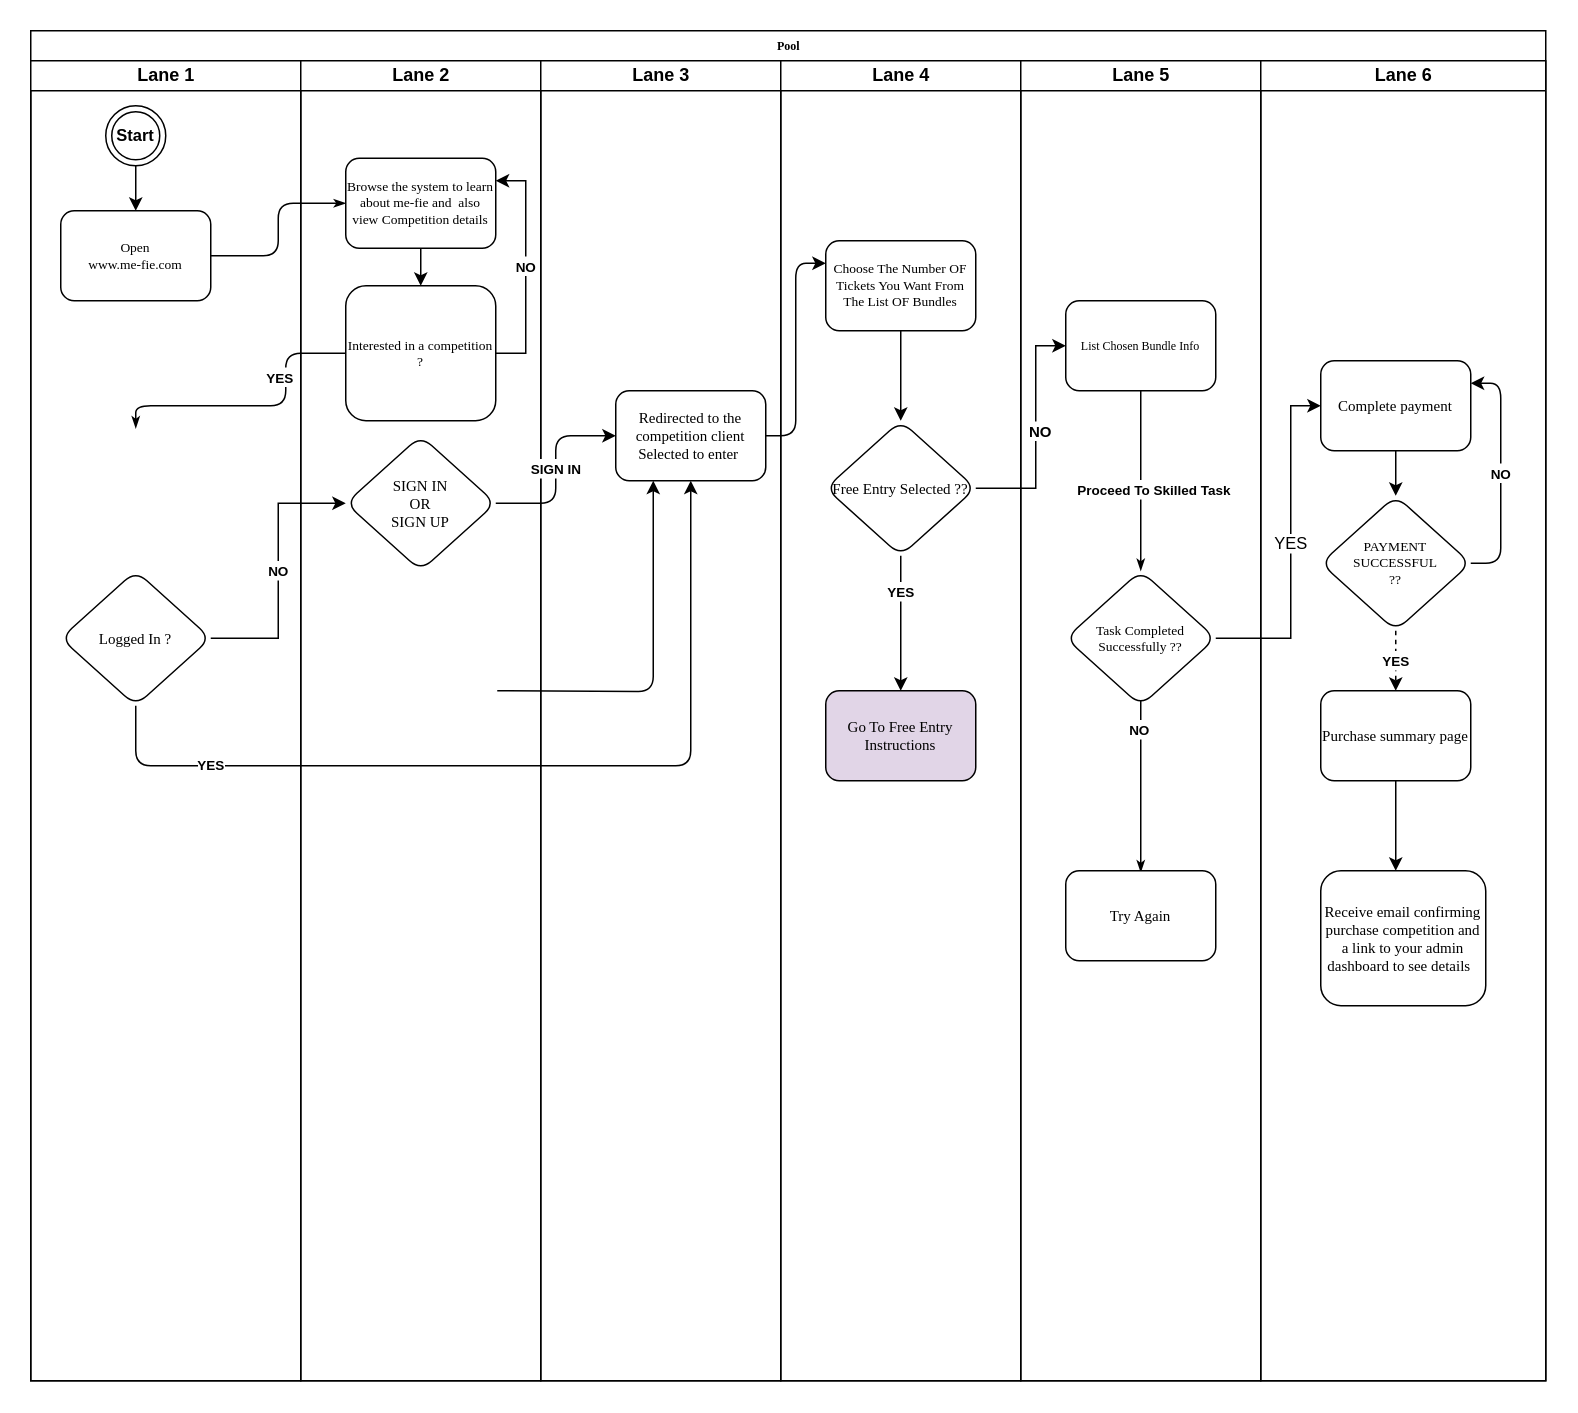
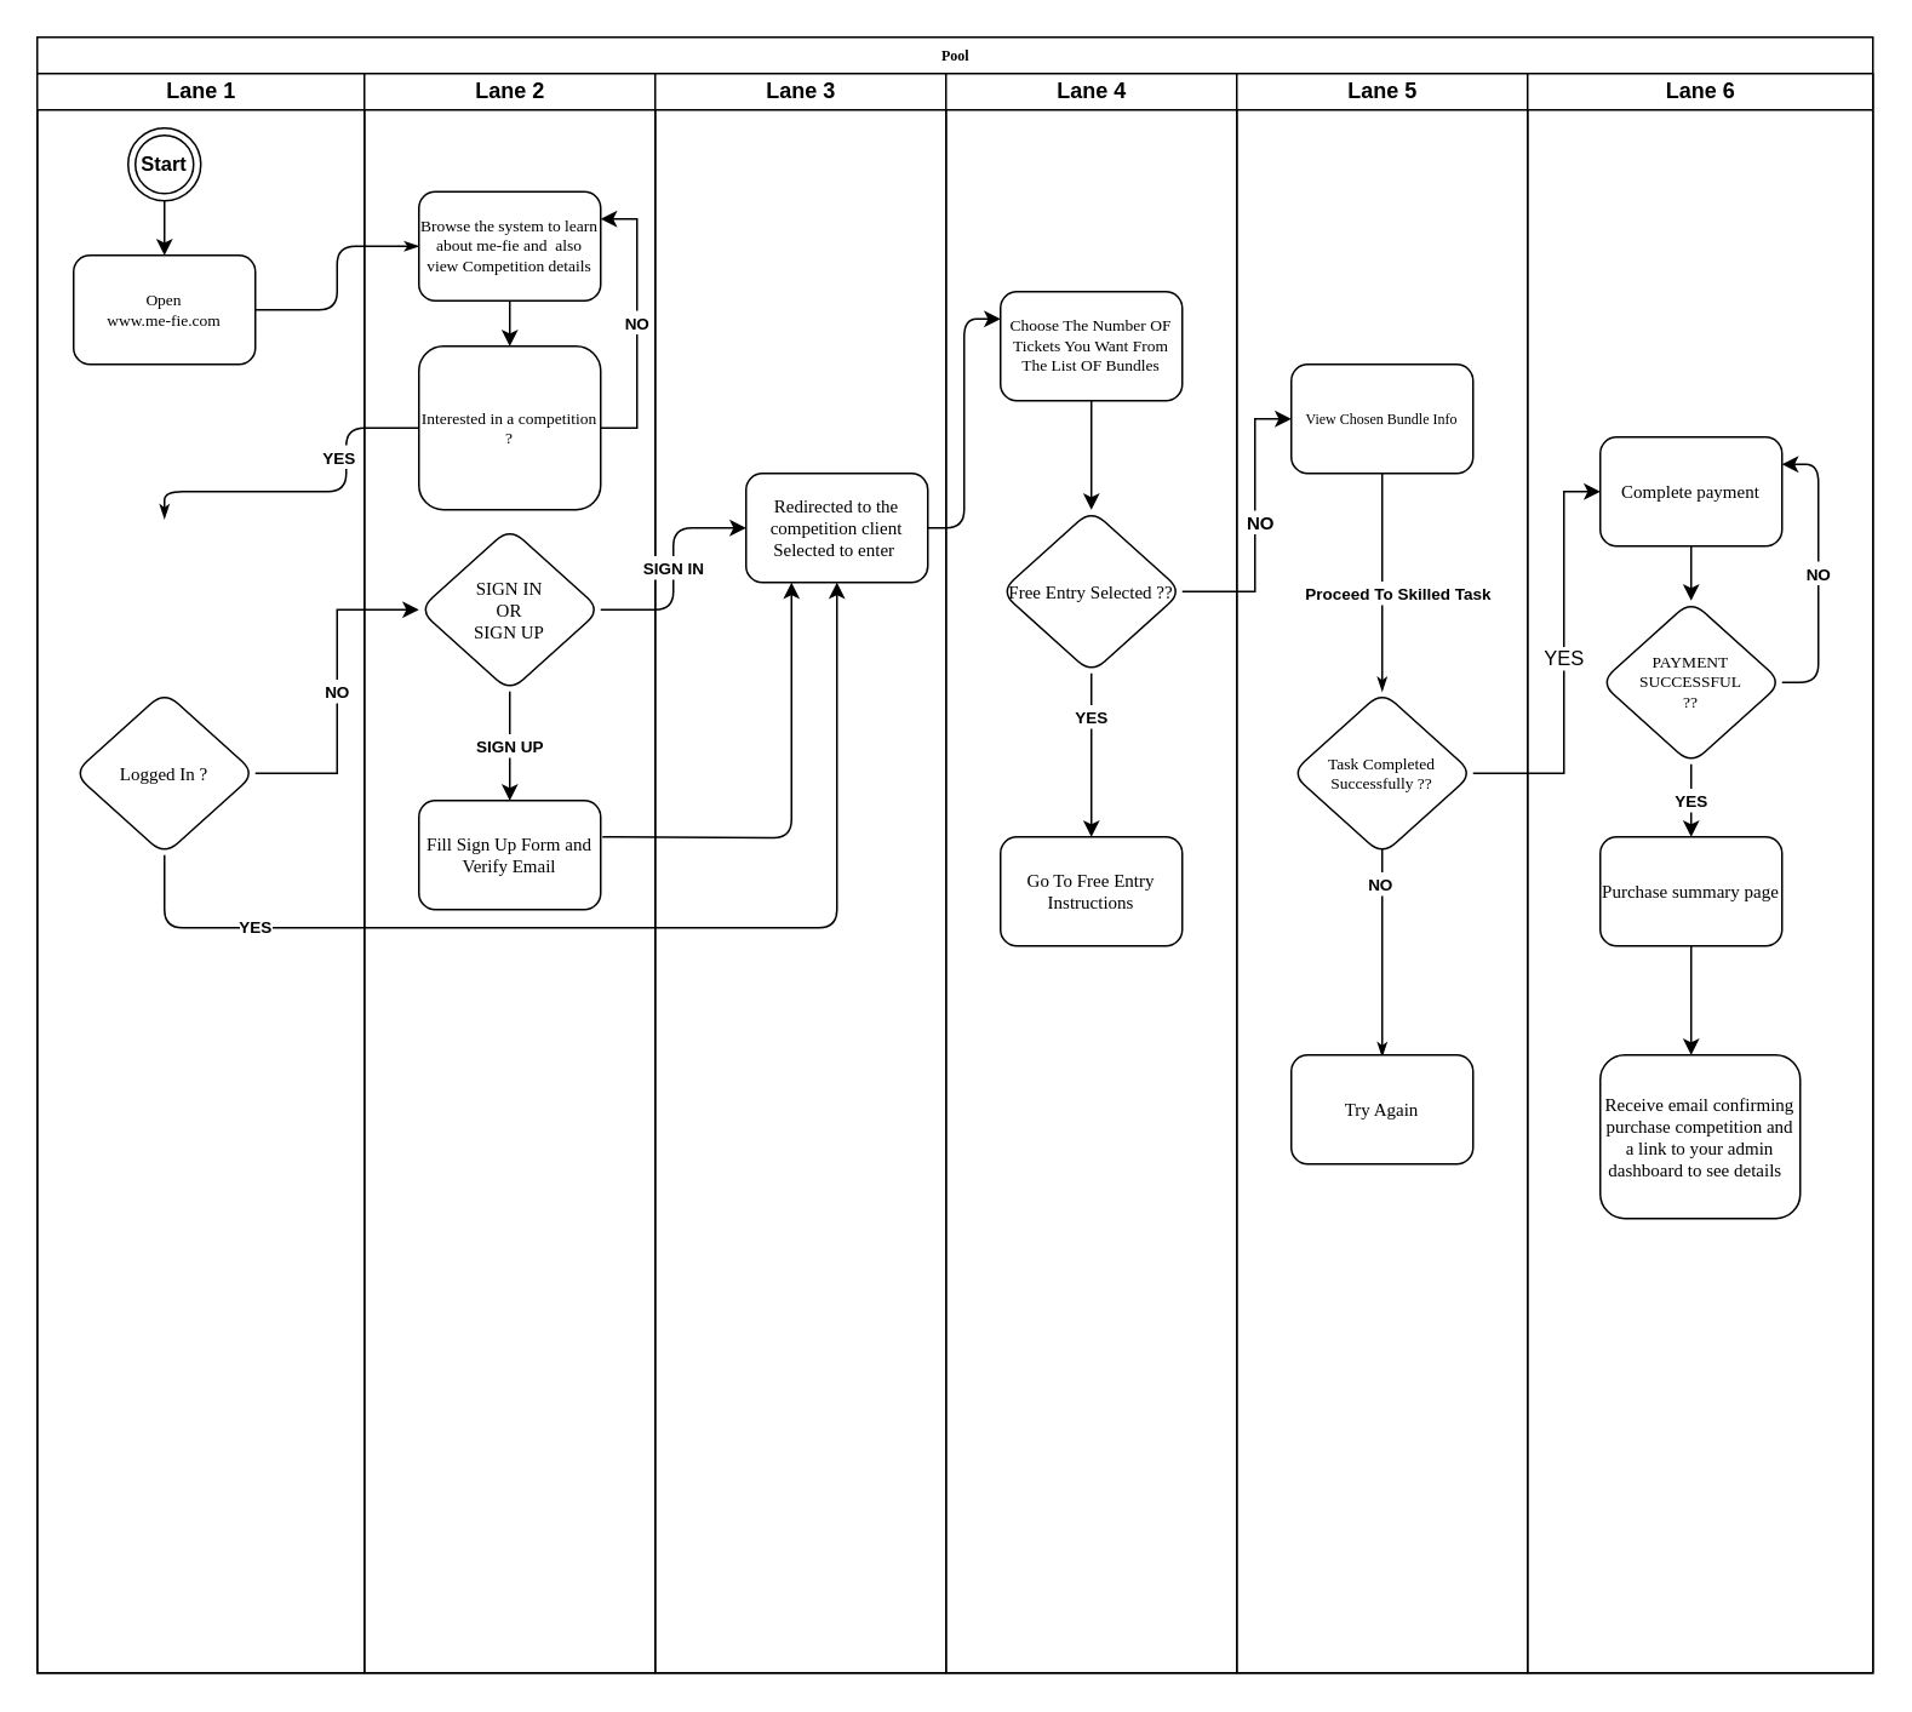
- <mxCell id="35" value="List Chosen Bundle Info" style="rounded=1;whiteSpace=wrap;html=1;shadow=0;labelBackgroundColor=none;strokeWidth=1;fontFamily=Verdana;fontSize=8;align=center;" parent="28" vertex="1"><mxGeometry x="30" y="160" width="100" height="60" as="geometry" /></mxCell>
+ <mxCell id="35" value="View Chosen Bundle Info" style="rounded=1;whiteSpace=wrap;html=1;shadow=0;labelBackgroundColor=none;strokeWidth=1;fontFamily=Verdana;fontSize=8;align=center;" parent="28" vertex="1"><mxGeometry x="30" y="160" width="100" height="60" as="geometry" /></mxCell>
+ <mxCell id="16" value="&lt;b&gt;&lt;font style=&quot;font-size: 9px;&quot;&gt;SIGN UP&lt;/font&gt;&lt;/b&gt;" style="edgeStyle=orthogonalEdgeStyle;rounded=0;orthogonalLoop=1;jettySize=auto;html=1;exitX=0.5;exitY=1;exitDx=0;exitDy=0;" edge="1" parent="11" source="17" target="18"><mxGeometry relative="1" as="geometry" /></mxCell>
- <mxCell id="40" value="&lt;font style=&quot;font-size: 9px;&quot;&gt;&lt;b&gt;YES&lt;/b&gt;&lt;/font&gt;" style="edgeStyle=orthogonalEdgeStyle;rounded=0;orthogonalLoop=1;jettySize=auto;html=1;exitX=0.5;exitY=1;exitDx=0;exitDy=0;entryX=0.5;entryY=0;entryDx=0;entryDy=0;dashed=1;" edge="1" parent="36" source="41" target="43"><mxGeometry relative="1" as="geometry" /></mxCell>
+ <mxCell id="40" value="&lt;font style=&quot;font-size: 9px;&quot;&gt;&lt;b&gt;YES&lt;/b&gt;&lt;/font&gt;" style="edgeStyle=orthogonalEdgeStyle;rounded=0;orthogonalLoop=1;jettySize=auto;html=1;exitX=0.5;exitY=1;exitDx=0;exitDy=0;entryX=0.5;entryY=0;entryDx=0;entryDy=0;" edge="1" parent="36" source="41" target="43"><mxGeometry relative="1" as="geometry" /></mxCell>
+ <mxCell id="18" value="&lt;font size=&quot;1&quot;&gt;Fill Sign Up Form and Verify Email&lt;/font&gt;" style="rounded=1;whiteSpace=wrap;html=1;shadow=0;labelBackgroundColor=none;strokeWidth=1;fontFamily=Verdana;fontSize=8;align=center;" vertex="1" parent="11"><mxGeometry x="30" y="400" width="100" height="60" as="geometry" /></mxCell>
- <mxCell id="27" value="&lt;font size=&quot;1&quot;&gt;Go To Free Entry Instructions&lt;/font&gt;" style="rounded=1;whiteSpace=wrap;html=1;shadow=0;labelBackgroundColor=none;strokeWidth=1;fontFamily=Verdana;fontSize=8;align=center;fillColor=#e1d5e7;" vertex="1" parent="21"><mxGeometry x="30" y="420" width="100" height="60" as="geometry" /></mxCell>
+ <mxCell id="27" value="&lt;font size=&quot;1&quot;&gt;Go To Free Entry Instructions&lt;/font&gt;" style="rounded=1;whiteSpace=wrap;html=1;shadow=0;labelBackgroundColor=none;strokeWidth=1;fontFamily=Verdana;fontSize=8;align=center;" vertex="1" parent="21"><mxGeometry x="30" y="420" width="100" height="60" as="geometry" /></mxCell>
